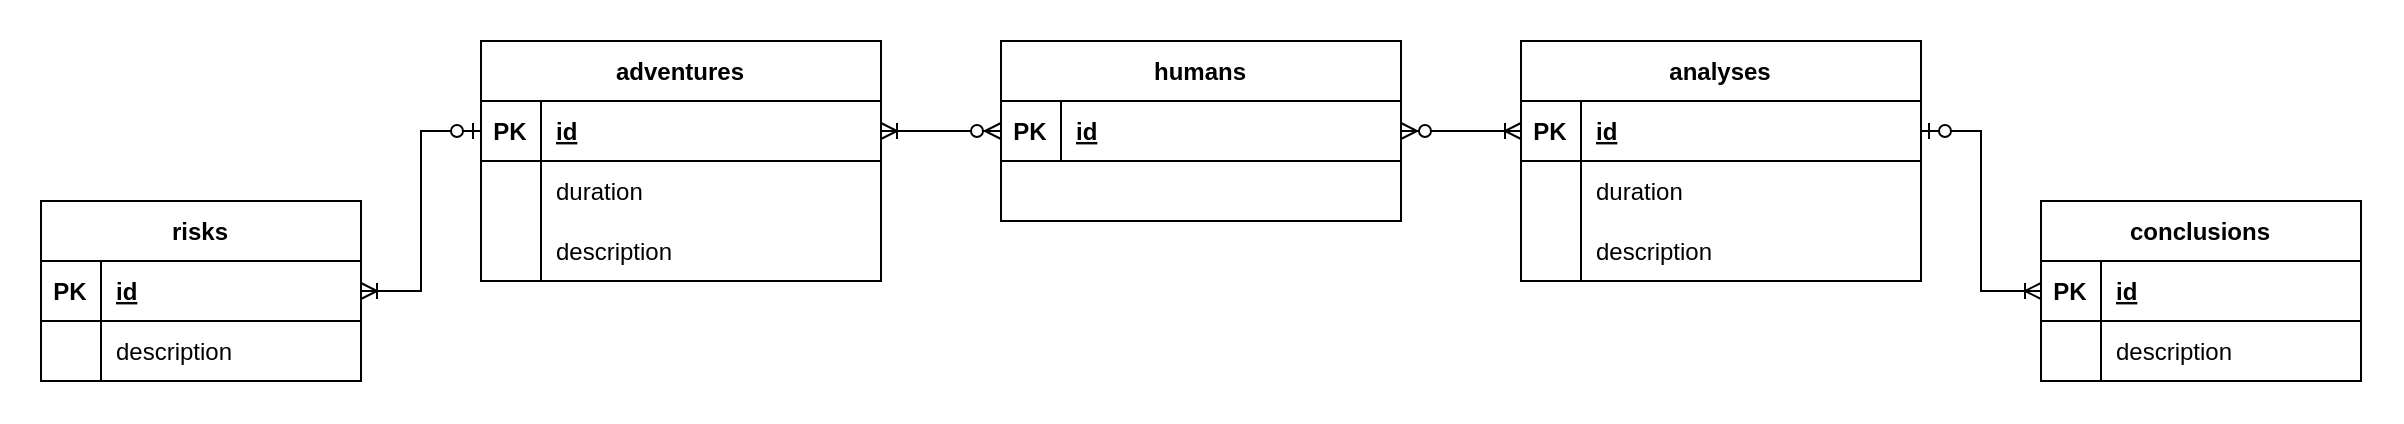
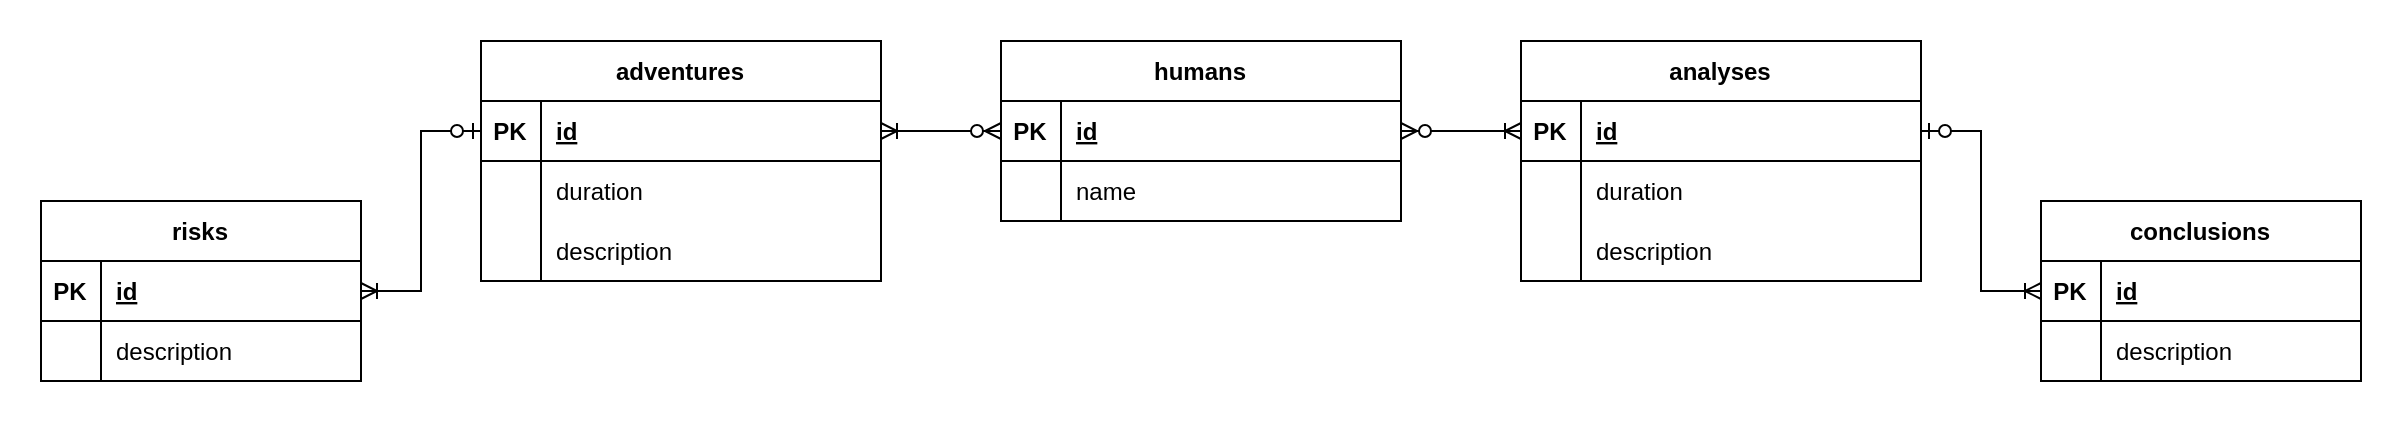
+ <mxCell id="25" value="name" style="shape=partialRectangle;overflow=hidden;connectable=0;fillColor=none;top=0;left=0;bottom=0;right=0;align=left;spacingLeft=6;" vertex="1" parent="23"><mxGeometry x="30" width="170" height="30" as="geometry"><mxRectangle width="170" height="30" as="alternateBounds" /></mxGeometry></mxCell>
